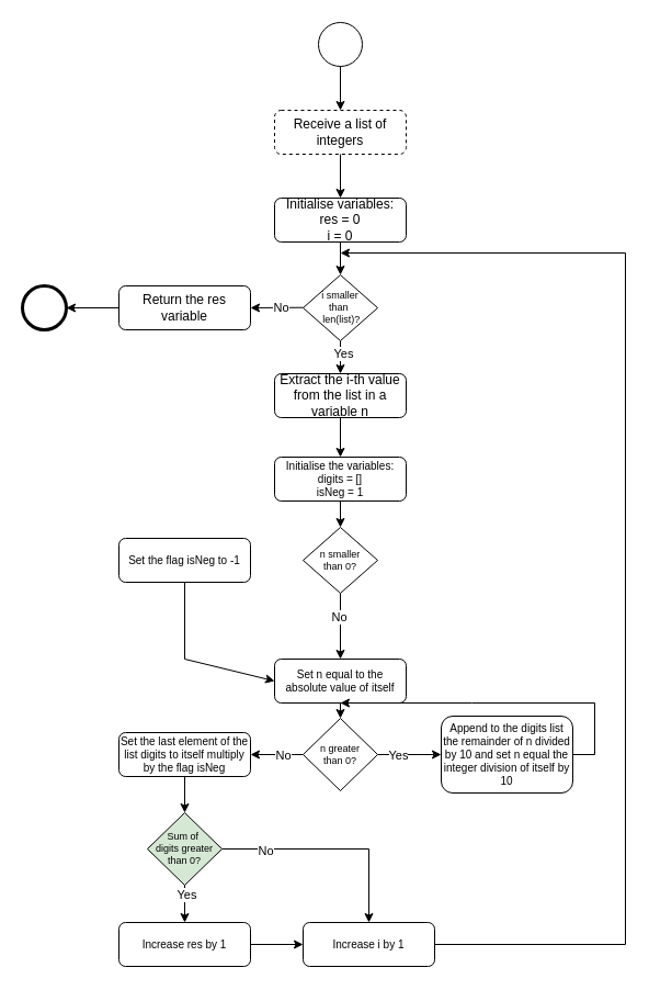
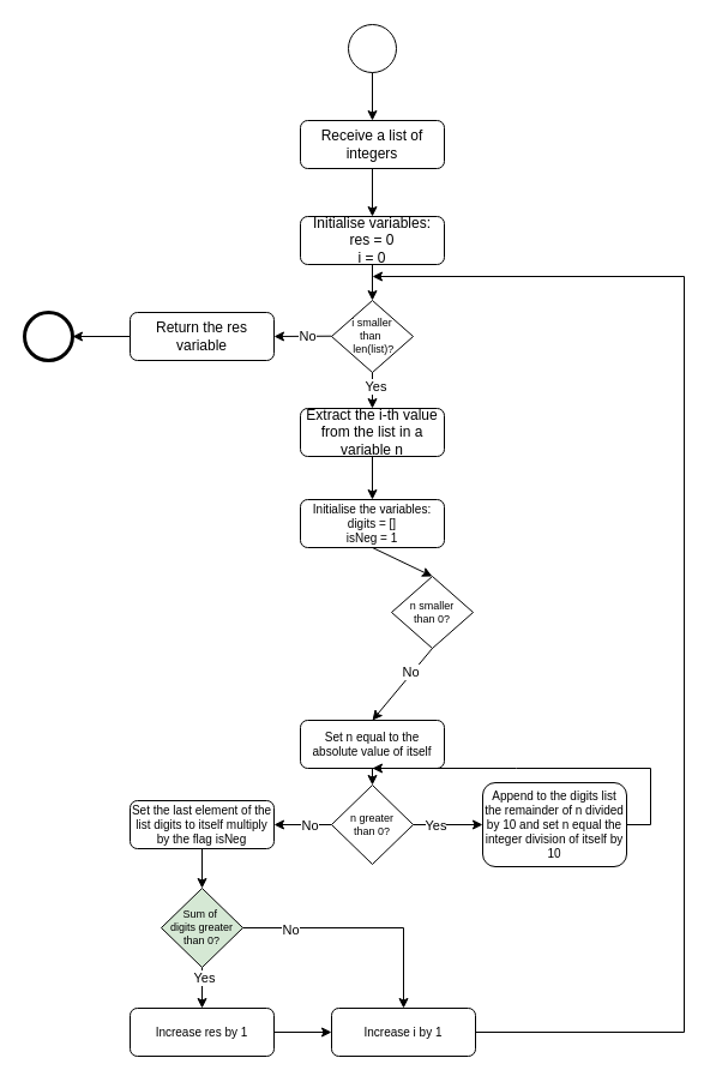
- <mxCell id="3" value="Receive a list of integers" style="rounded=1;whiteSpace=wrap;html=1;dashed=1;" vertex="1" parent="1"><mxGeometry x="250" y="100" width="120" height="40" as="geometry" /></mxCell>
+ <mxCell id="3" value="Receive a list of integers" style="rounded=1;whiteSpace=wrap;html=1;" vertex="1" parent="1"><mxGeometry x="250" y="100" width="120" height="40" as="geometry" /></mxCell>
- <mxCell id="18" value="Set the flag isNeg to -1" style="rounded=1;whiteSpace=wrap;html=1;fontSize=10;" vertex="1" parent="1"><mxGeometry x="108" y="490" width="120" height="40" as="geometry" /></mxCell>
- <mxCell id="16" value="n smaller&lt;div&gt;than 0?&lt;/div&gt;" style="rhombus;whiteSpace=wrap;html=1;fontSize=9;" vertex="1" parent="1"><mxGeometry x="276" y="480" width="68" height="60" as="geometry" /></mxCell>
+ <mxCell id="16" value="n smaller&lt;div&gt;than 0?&lt;/div&gt;" style="rhombus;whiteSpace=wrap;html=1;fontSize=9;" vertex="1" parent="1"><mxGeometry x="326" y="480" width="68" height="60" as="geometry" /></mxCell>
- <mxCell id="25" value="" style="endArrow=classic;html=1;rounded=0;entryX=0;entryY=0.5;entryDx=0;entryDy=0;exitX=0.5;exitY=1;exitDx=0;exitDy=0;" edge="1" parent="1" source="18" target="17"><mxGeometry width="50" height="50" relative="1" as="geometry"><mxPoint x="290" y="524" as="sourcePoint" /><mxPoint x="242" y="524" as="targetPoint" /><Array as="points"><mxPoint x="168" y="600" /></Array></mxGeometry></mxCell>
